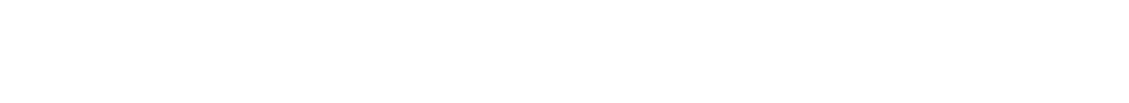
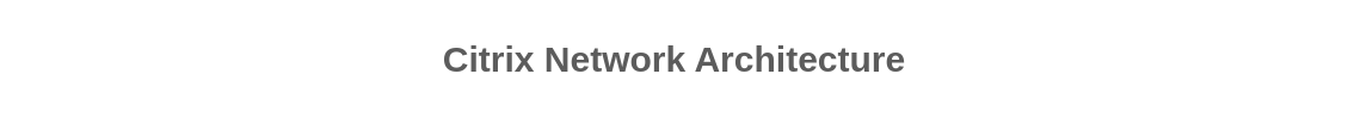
+ <mxCell id="2" value="Citrix Network Architecture" style="text;strokeColor=none;fillColor=none;html=1;fontSize=24;fontStyle=1;verticalAlign=middle;align=center;fontColor=#5C5C5C;" parent="1" vertex="1"><mxGeometry x="20" y="20" width="861" height="40" as="geometry" /></mxCell>
